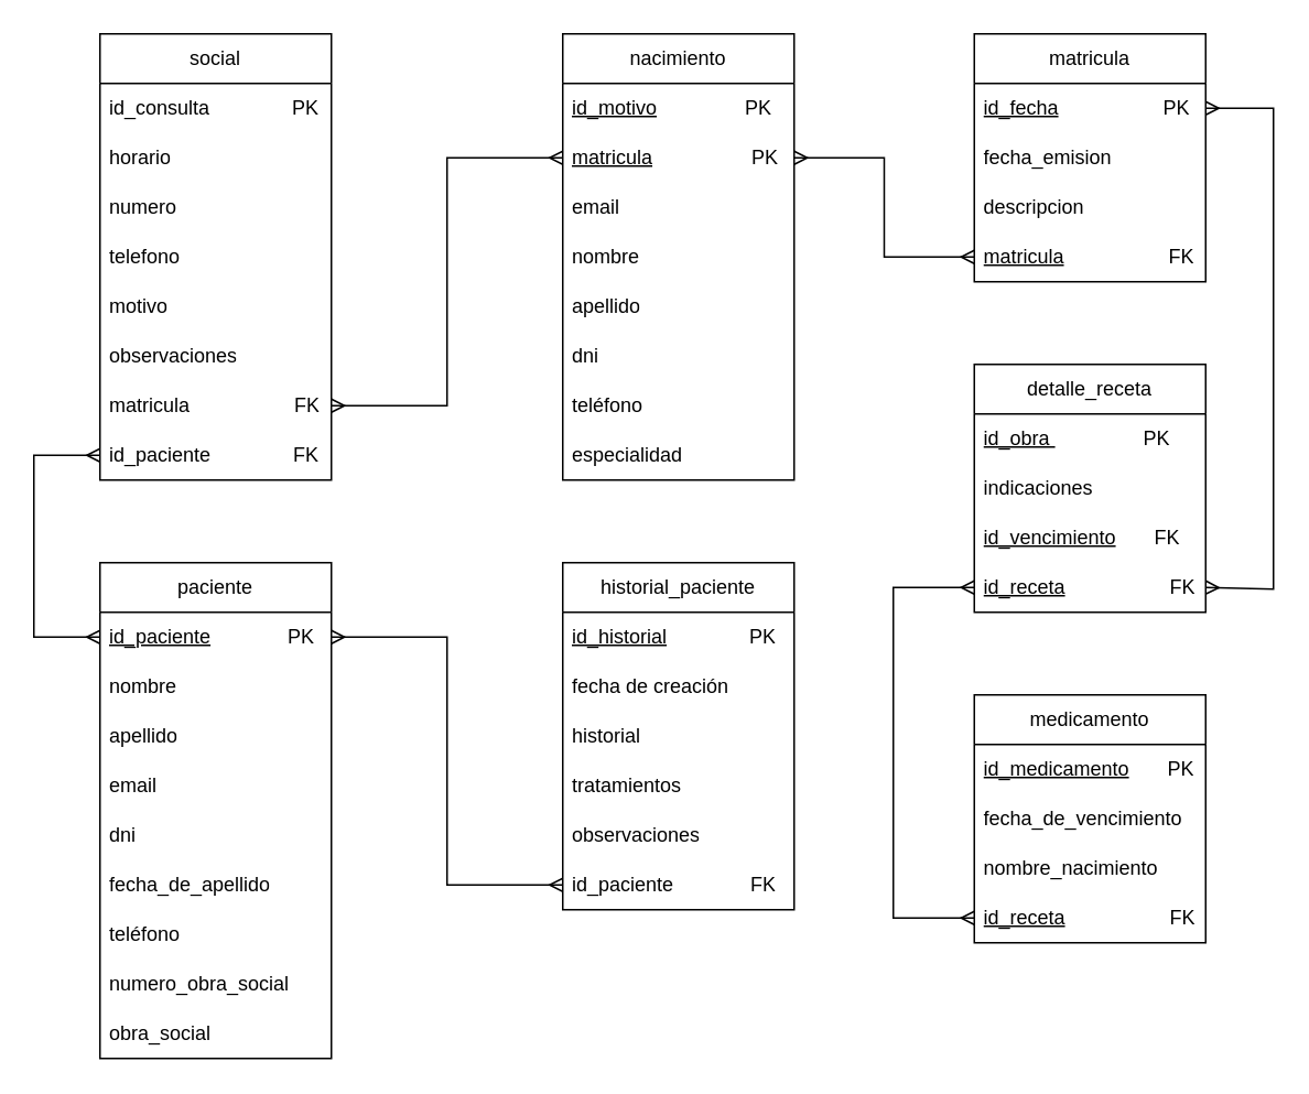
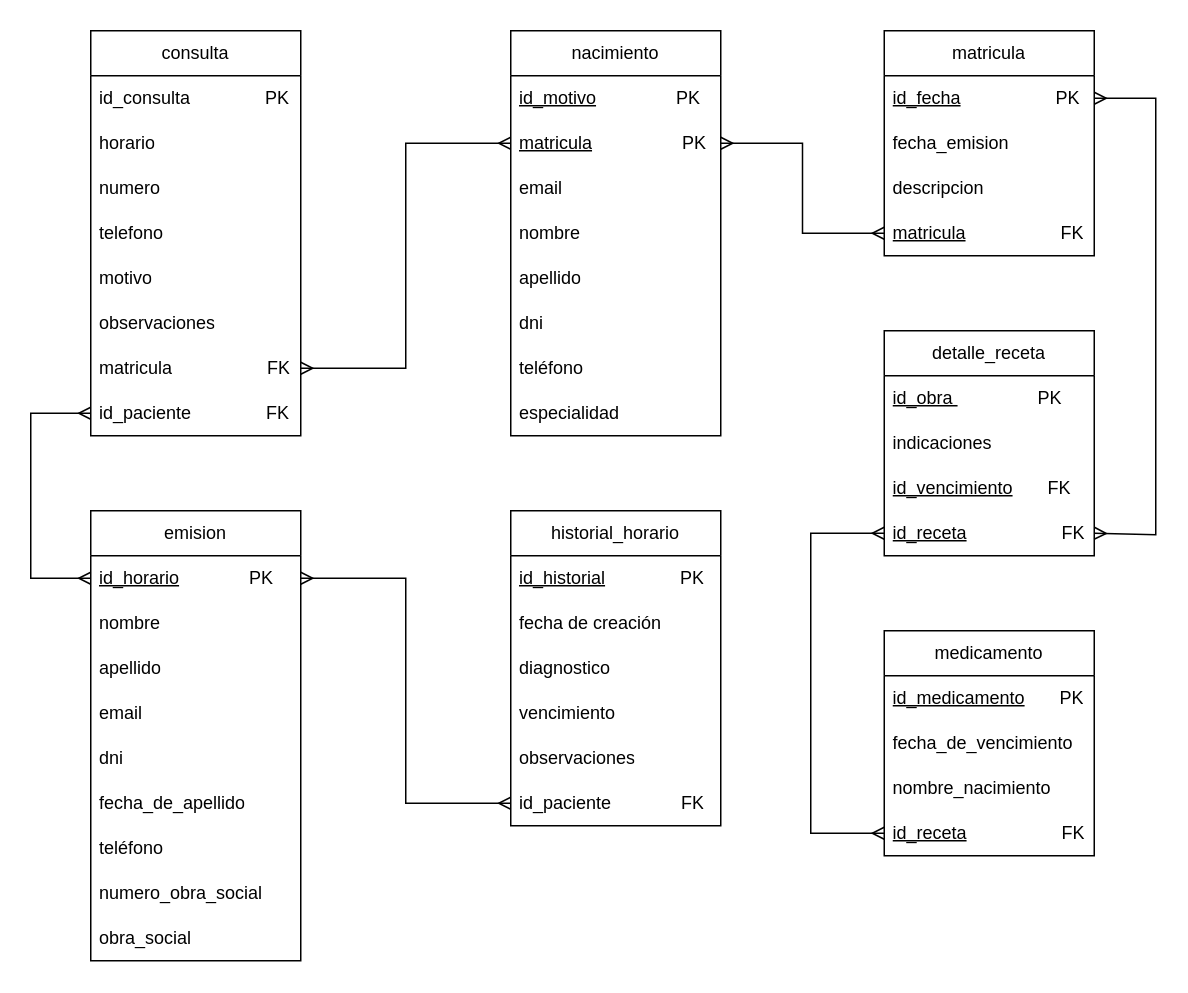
- <mxCell id="12" value="social" style="swimlane;fontStyle=0;childLayout=stackLayout;horizontal=1;startSize=30;horizontalStack=0;resizeParent=1;resizeParentMax=0;resizeLast=0;collapsible=1;marginBottom=0;whiteSpace=wrap;html=1;" vertex="1" parent="1"><mxGeometry x="60" y="20" width="140" height="270" as="geometry"><mxRectangle x="590" width="100" height="30" as="alternateBounds" /></mxGeometry></mxCell>
+ <mxCell id="12" value="consulta" style="swimlane;fontStyle=0;childLayout=stackLayout;horizontal=1;startSize=30;horizontalStack=0;resizeParent=1;resizeParentMax=0;resizeLast=0;collapsible=1;marginBottom=0;whiteSpace=wrap;html=1;" vertex="1" parent="1"><mxGeometry x="60" y="20" width="140" height="270" as="geometry"><mxRectangle x="590" width="100" height="30" as="alternateBounds" /></mxGeometry></mxCell>
- <mxCell id="2" value="paciente" style="swimlane;fontStyle=0;childLayout=stackLayout;horizontal=1;startSize=30;horizontalStack=0;resizeParent=1;resizeParentMax=0;resizeLast=0;collapsible=1;marginBottom=0;whiteSpace=wrap;html=1;" vertex="1" parent="1"><mxGeometry x="60" y="340" width="140" height="300" as="geometry" /></mxCell>
+ <mxCell id="2" value="emision" style="swimlane;fontStyle=0;childLayout=stackLayout;horizontal=1;startSize=30;horizontalStack=0;resizeParent=1;resizeParentMax=0;resizeLast=0;collapsible=1;marginBottom=0;whiteSpace=wrap;html=1;" vertex="1" parent="1"><mxGeometry x="60" y="340" width="140" height="300" as="geometry" /></mxCell>
- <mxCell id="21" value="historial_paciente" style="swimlane;fontStyle=0;childLayout=stackLayout;horizontal=1;startSize=30;horizontalStack=0;resizeParent=1;resizeParentMax=0;resizeLast=0;collapsible=1;marginBottom=0;whiteSpace=wrap;html=1;" vertex="1" parent="1"><mxGeometry x="340" y="340" width="140" height="210" as="geometry" /></mxCell>
+ <mxCell id="21" value="historial_horario" style="swimlane;fontStyle=0;childLayout=stackLayout;horizontal=1;startSize=30;horizontalStack=0;resizeParent=1;resizeParentMax=0;resizeLast=0;collapsible=1;marginBottom=0;whiteSpace=wrap;html=1;" vertex="1" parent="1"><mxGeometry x="340" y="340" width="140" height="210" as="geometry" /></mxCell>
- <mxCell id="3" value="&lt;u&gt;id_paciente&lt;/u&gt;&amp;nbsp; &amp;nbsp; &amp;nbsp; &amp;nbsp; &amp;nbsp; &amp;nbsp; &amp;nbsp; PK" style="text;strokeColor=none;fillColor=none;align=left;verticalAlign=middle;spacingLeft=4;spacingRight=4;overflow=hidden;points=[[0,0.5],[1,0.5]];portConstraint=eastwest;rotatable=0;whiteSpace=wrap;html=1;" vertex="1" parent="2"><mxGeometry y="30" width="140" height="30" as="geometry" /></mxCell>
+ <mxCell id="3" value="&lt;u&gt;id_horario&lt;/u&gt;&amp;nbsp; &amp;nbsp; &amp;nbsp; &amp;nbsp; &amp;nbsp; &amp;nbsp; &amp;nbsp; PK" style="text;strokeColor=none;fillColor=none;align=left;verticalAlign=middle;spacingLeft=4;spacingRight=4;overflow=hidden;points=[[0,0.5],[1,0.5]];portConstraint=eastwest;rotatable=0;whiteSpace=wrap;html=1;" vertex="1" parent="2"><mxGeometry y="30" width="140" height="30" as="geometry" /></mxCell>
- <mxCell id="24" value="historial" style="text;strokeColor=none;fillColor=none;align=left;verticalAlign=middle;spacingLeft=4;spacingRight=4;overflow=hidden;points=[[0,0.5],[1,0.5]];portConstraint=eastwest;rotatable=0;whiteSpace=wrap;html=1;" vertex="1" parent="21"><mxGeometry y="90" width="140" height="30" as="geometry" /></mxCell>
+ <mxCell id="24" value="diagnostico" style="text;strokeColor=none;fillColor=none;align=left;verticalAlign=middle;spacingLeft=4;spacingRight=4;overflow=hidden;points=[[0,0.5],[1,0.5]];portConstraint=eastwest;rotatable=0;whiteSpace=wrap;html=1;" vertex="1" parent="21"><mxGeometry y="90" width="140" height="30" as="geometry" /></mxCell>
- <mxCell id="25" value="tratamientos" style="text;strokeColor=none;fillColor=none;align=left;verticalAlign=middle;spacingLeft=4;spacingRight=4;overflow=hidden;points=[[0,0.5],[1,0.5]];portConstraint=eastwest;rotatable=0;whiteSpace=wrap;html=1;" vertex="1" parent="21"><mxGeometry y="120" width="140" height="30" as="geometry" /></mxCell>
+ <mxCell id="25" value="vencimiento" style="text;strokeColor=none;fillColor=none;align=left;verticalAlign=middle;spacingLeft=4;spacingRight=4;overflow=hidden;points=[[0,0.5],[1,0.5]];portConstraint=eastwest;rotatable=0;whiteSpace=wrap;html=1;" vertex="1" parent="21"><mxGeometry y="120" width="140" height="30" as="geometry" /></mxCell>
